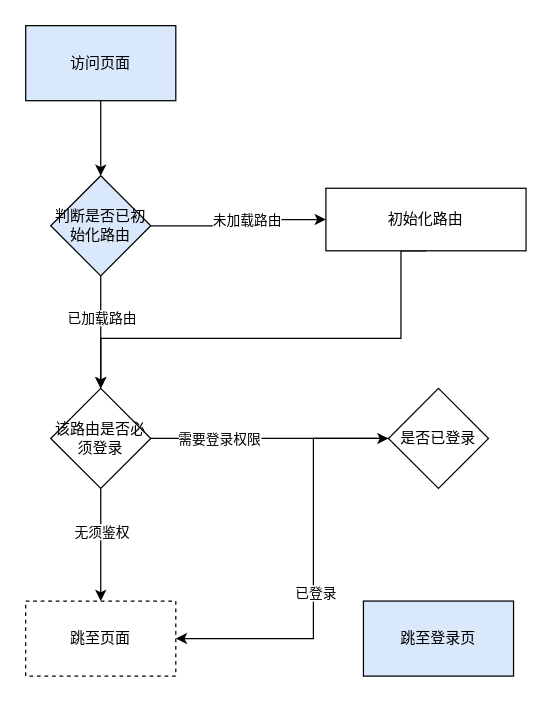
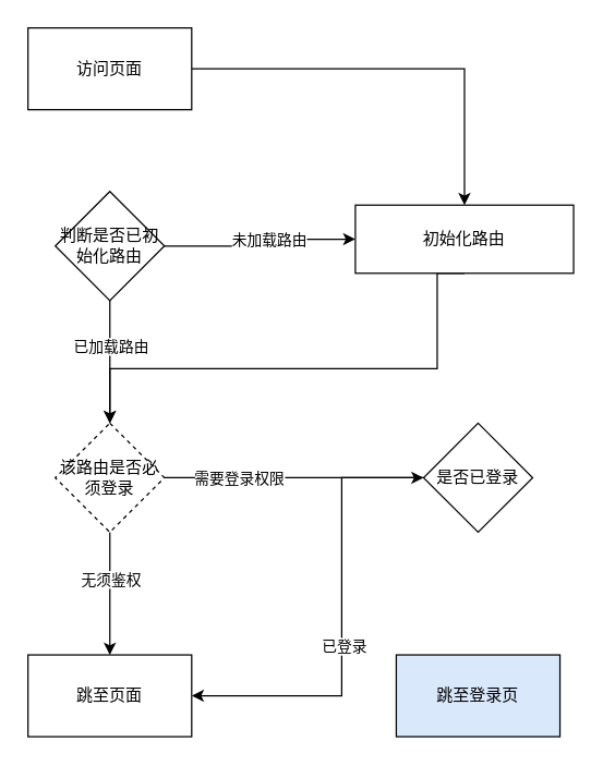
- <mxCell id="3" value="访问页面" style="rounded=0;whiteSpace=wrap;html=1;fillColor=#dae8fc;" vertex="1" parent="1"><mxGeometry x="20" y="20" width="120" height="60" as="geometry" /></mxCell>
+ <mxCell id="3" value="访问页面" style="rounded=0;whiteSpace=wrap;html=1;" vertex="1" parent="1"><mxGeometry x="20" y="20" width="120" height="60" as="geometry" /></mxCell>
- <mxCell id="2" value="" style="edgeStyle=orthogonalEdgeStyle;rounded=0;orthogonalLoop=1;jettySize=auto;html=1;" edge="1" parent="1" source="3" target="8"><mxGeometry relative="1" as="geometry" /></mxCell>
+ <mxCell id="2" value="" style="edgeStyle=orthogonalEdgeStyle;rounded=0;orthogonalLoop=1;jettySize=auto;html=1;" edge="1" parent="1" source="3" target="10"><mxGeometry relative="1" as="geometry" /></mxCell>
- <mxCell id="8" value="判断是否已初始化路由" style="rhombus;whiteSpace=wrap;html=1;rounded=0;fillColor=#dae8fc;" vertex="1" parent="1"><mxGeometry x="40" y="140" width="80" height="80" as="geometry" /></mxCell>
+ <mxCell id="8" value="判断是否已初始化路由" style="rhombus;whiteSpace=wrap;html=1;rounded=0;" vertex="1" parent="1"><mxGeometry x="40" y="140" width="80" height="80" as="geometry" /></mxCell>
- <mxCell id="15" value="该路由是否必须登录" style="rhombus;whiteSpace=wrap;html=1;rounded=0;" vertex="1" parent="1"><mxGeometry x="40" y="310" width="80" height="80" as="geometry" /></mxCell>
+ <mxCell id="15" value="该路由是否必须登录" style="rhombus;whiteSpace=wrap;html=1;rounded=0;dashed=1;" vertex="1" parent="1"><mxGeometry x="40" y="310" width="80" height="80" as="geometry" /></mxCell>
- <mxCell id="19" value="跳至页面" style="whiteSpace=wrap;html=1;rounded=0;dashed=1;" vertex="1" parent="1"><mxGeometry x="20" y="480" width="120" height="60" as="geometry" /></mxCell>
+ <mxCell id="19" value="跳至页面" style="whiteSpace=wrap;html=1;rounded=0;" vertex="1" parent="1"><mxGeometry x="20" y="480" width="120" height="60" as="geometry" /></mxCell>
